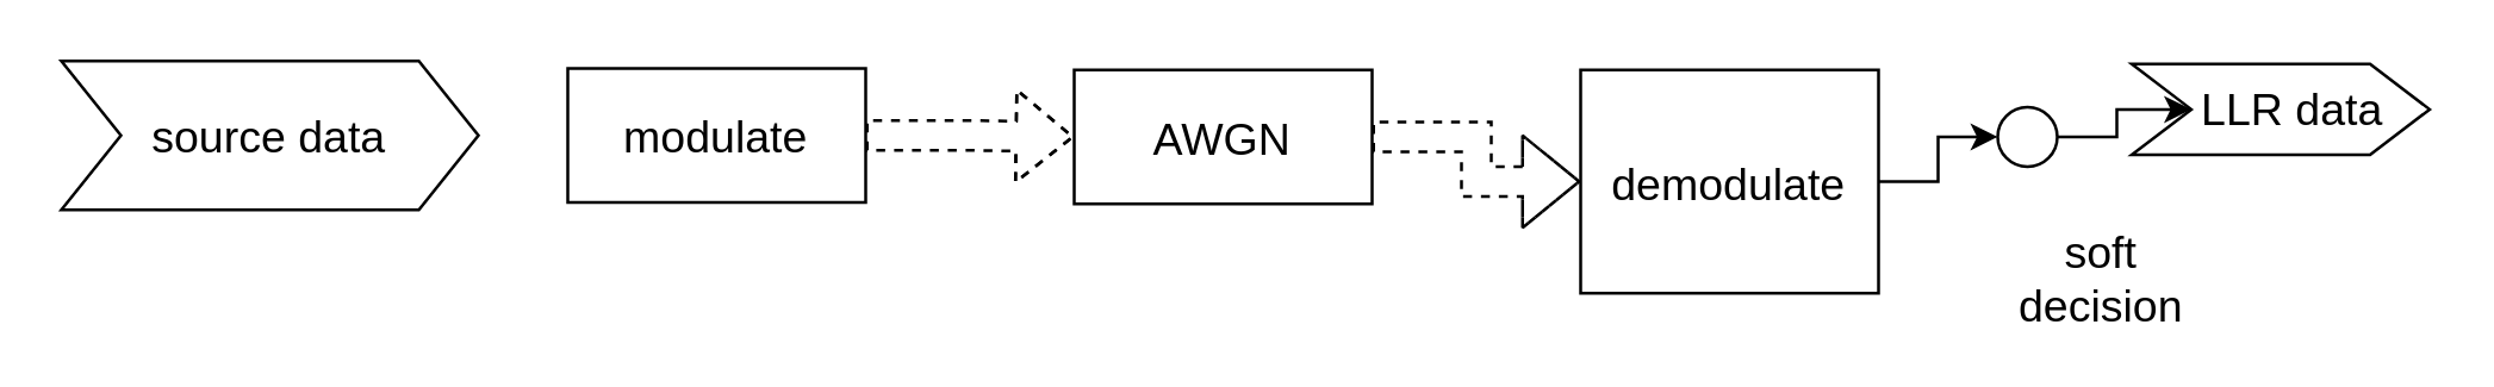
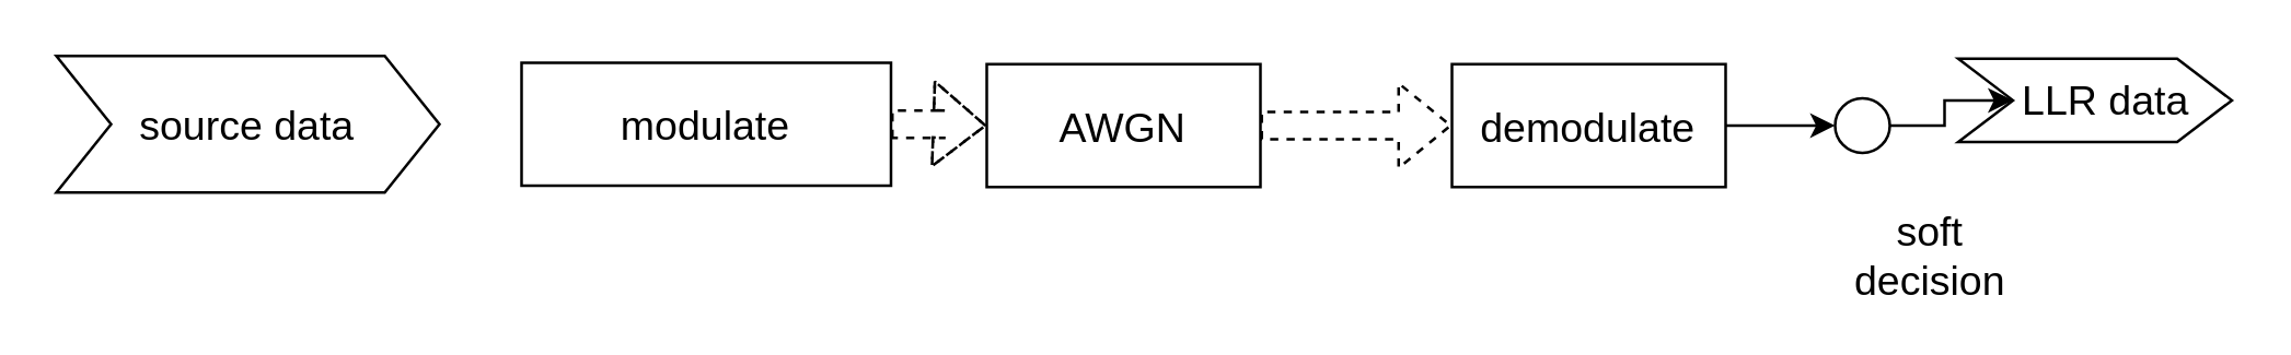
- <mxCell id="4" value="modulate" style="rounded=0;whiteSpace=wrap;html=1;fontSize=15;" vertex="1" parent="1"><mxGeometry x="190" y="22.5" width="100" height="45" as="geometry" /></mxCell>
+ <mxCell id="4" value="modulate" style="rounded=0;whiteSpace=wrap;html=1;fontSize=15;" vertex="1" parent="1"><mxGeometry x="190" y="22.5" width="135" height="45" as="geometry" /></mxCell>
- <mxCell id="8" value="demodulate" style="rounded=0;whiteSpace=wrap;html=1;fontSize=15;" vertex="1" parent="1"><mxGeometry x="530" y="23" width="100" height="75" as="geometry" /></mxCell>
+ <mxCell id="8" value="demodulate" style="rounded=0;whiteSpace=wrap;html=1;fontSize=15;" vertex="1" parent="1"><mxGeometry x="530" y="23" width="100" height="45" as="geometry" /></mxCell>
